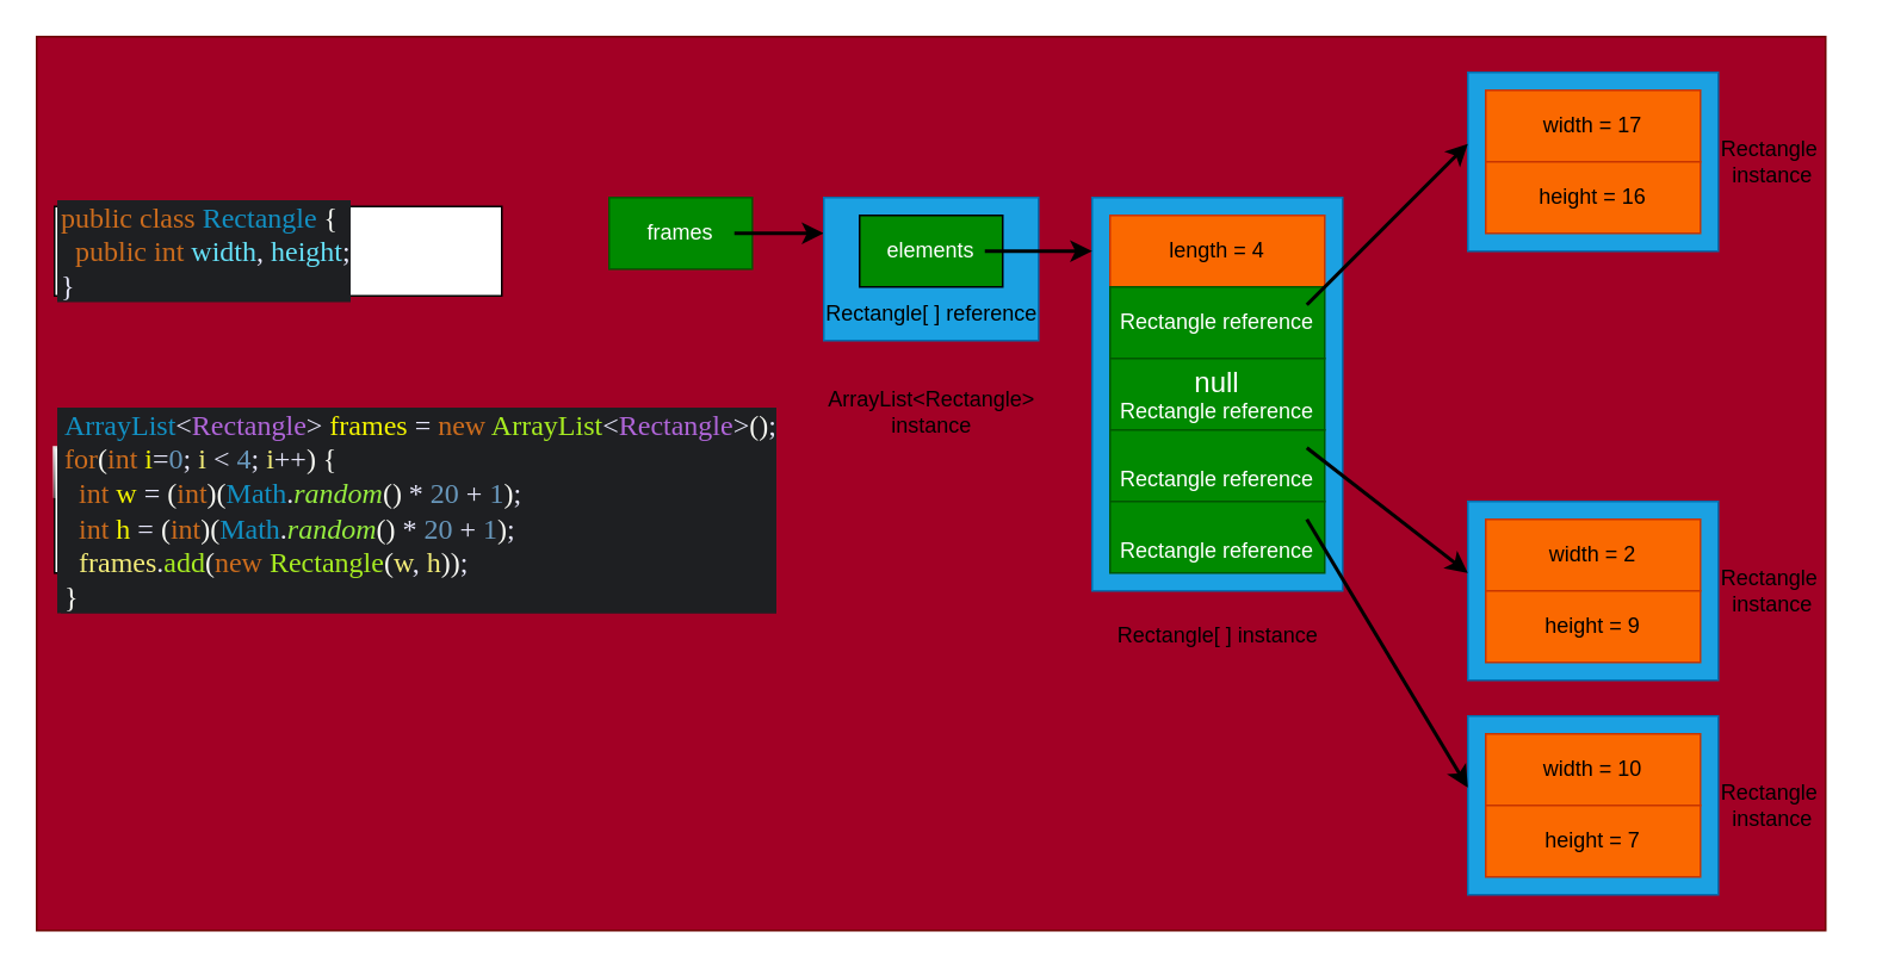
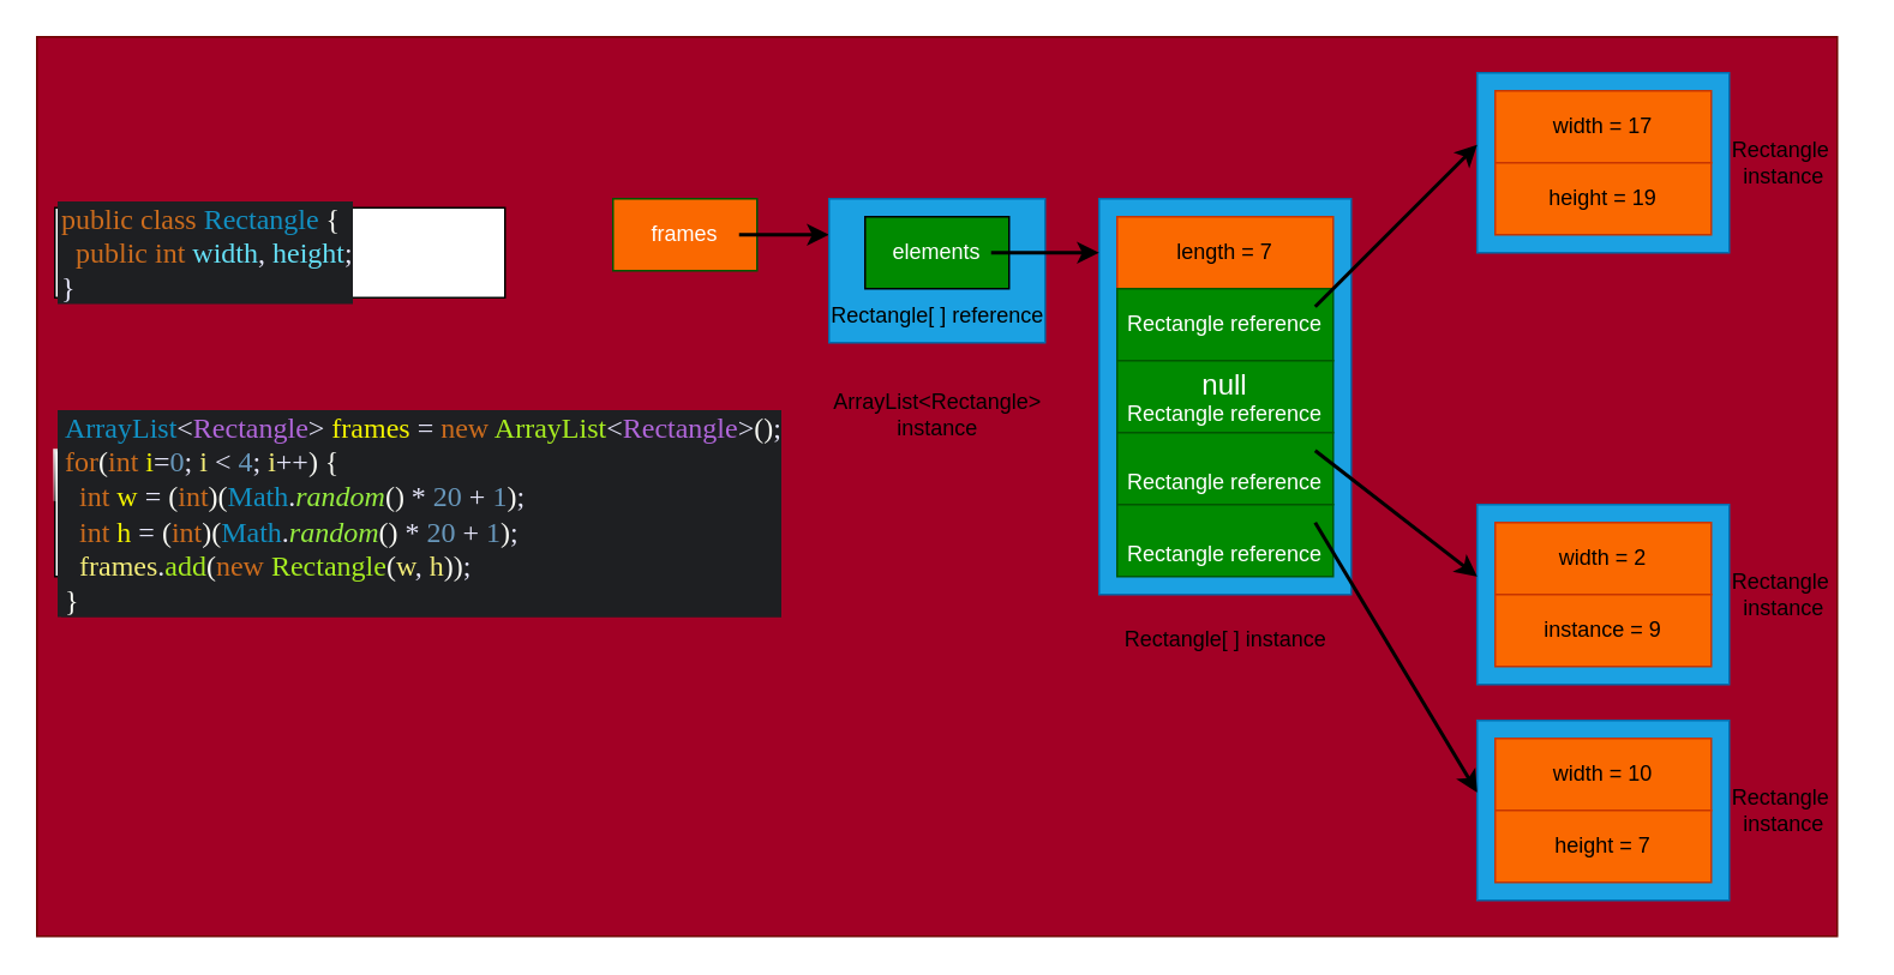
- <mxCell id="22" value="height = 16" style="rounded=0;whiteSpace=wrap;html=1;fillColor=#fa6800;fontColor=#000000;strokeColor=#C73500;" parent="1" vertex="1"><mxGeometry x="830" y="90" width="120" height="40" as="geometry" /></mxCell>
+ <mxCell id="22" value="height = 19" style="rounded=0;whiteSpace=wrap;html=1;fillColor=#fa6800;fontColor=#000000;strokeColor=#C73500;" parent="1" vertex="1"><mxGeometry x="830" y="90" width="120" height="40" as="geometry" /></mxCell>
- <mxCell id="7" value="frames" style="rounded=0;whiteSpace=wrap;html=1;fillColor=#008a00;fontColor=#ffffff;strokeColor=light-dark(#005700,#000000);strokeWidth=1;" parent="1" vertex="1"><mxGeometry x="340" y="110" width="80" height="40" as="geometry" /></mxCell>
+ <mxCell id="7" value="frames" style="rounded=0;whiteSpace=wrap;html=1;fillColor=#fa6800;fontColor=#ffffff;strokeColor=light-dark(#005700,#000000);strokeWidth=1;" parent="1" vertex="1"><mxGeometry x="340" y="110" width="80" height="40" as="geometry" /></mxCell>
- <mxCell id="13" value="length = 4" style="rounded=0;whiteSpace=wrap;html=1;fillColor=#fa6800;fontColor=#000000;strokeColor=#C73500;" parent="1" vertex="1"><mxGeometry x="620" y="120" width="120" height="40" as="geometry" /></mxCell>
+ <mxCell id="13" value="length = 7" style="rounded=0;whiteSpace=wrap;html=1;fillColor=#fa6800;fontColor=#000000;strokeColor=#C73500;" parent="1" vertex="1"><mxGeometry x="620" y="120" width="120" height="40" as="geometry" /></mxCell>
- <mxCell id="25" value="height = 9" style="rounded=0;whiteSpace=wrap;html=1;fillColor=#fa6800;fontColor=#000000;strokeColor=#C73500;" parent="1" vertex="1"><mxGeometry x="830" y="330" width="120" height="40" as="geometry" /></mxCell>
+ <mxCell id="25" value="instance = 9" style="rounded=0;whiteSpace=wrap;html=1;fillColor=#fa6800;fontColor=#000000;strokeColor=#C73500;" parent="1" vertex="1"><mxGeometry x="830" y="330" width="120" height="40" as="geometry" /></mxCell>
